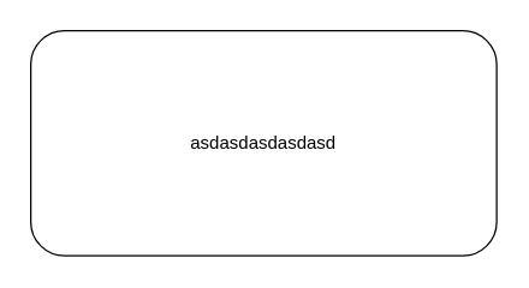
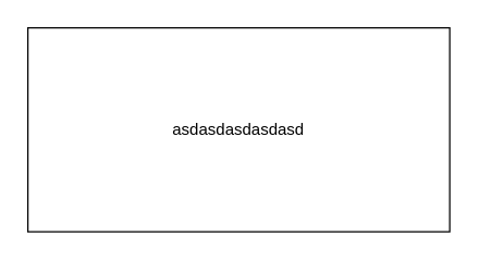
- <mxCell id="2" value="asdasdasdasdasd" style="whiteSpace=wrap;html=1;rounded=1;" vertex="1" parent="1"><mxGeometry x="20" y="20" width="310" height="150" as="geometry" /></mxCell>
+ <mxCell id="2" value="asdasdasdasdasd" style="rounded=0;whiteSpace=wrap;html=1;" vertex="1" parent="1"><mxGeometry x="20" y="20" width="310" height="150" as="geometry" /></mxCell>
